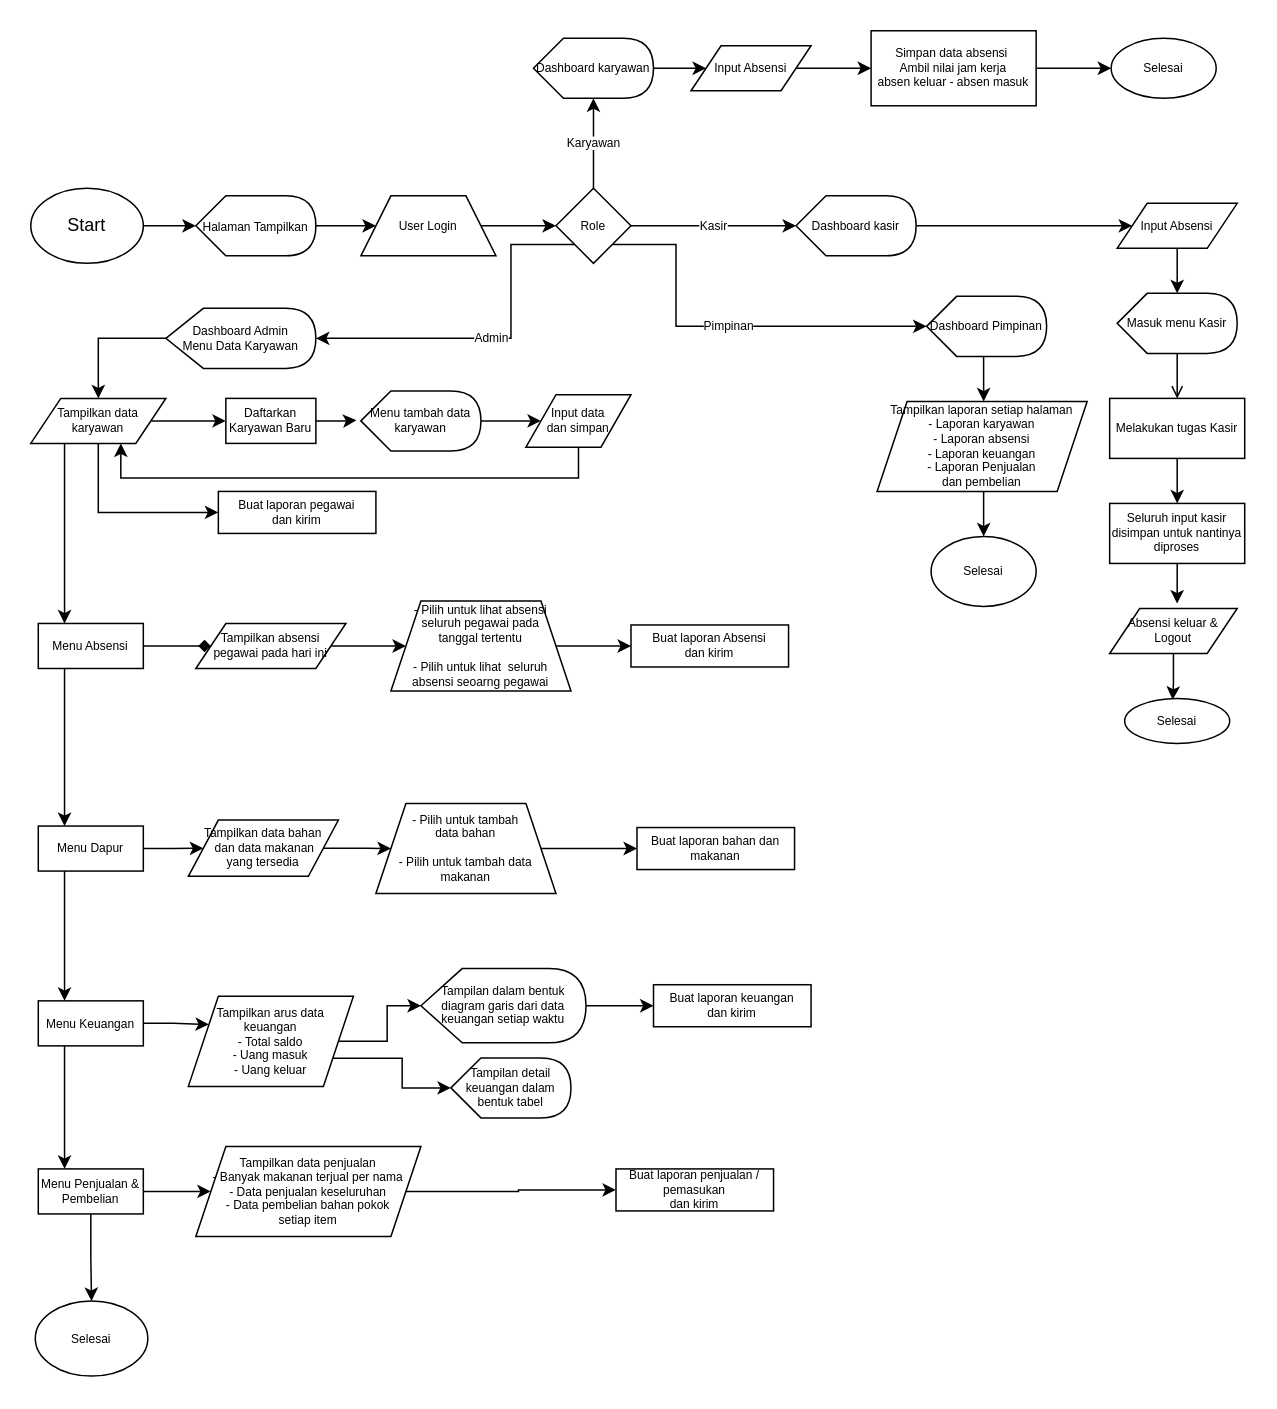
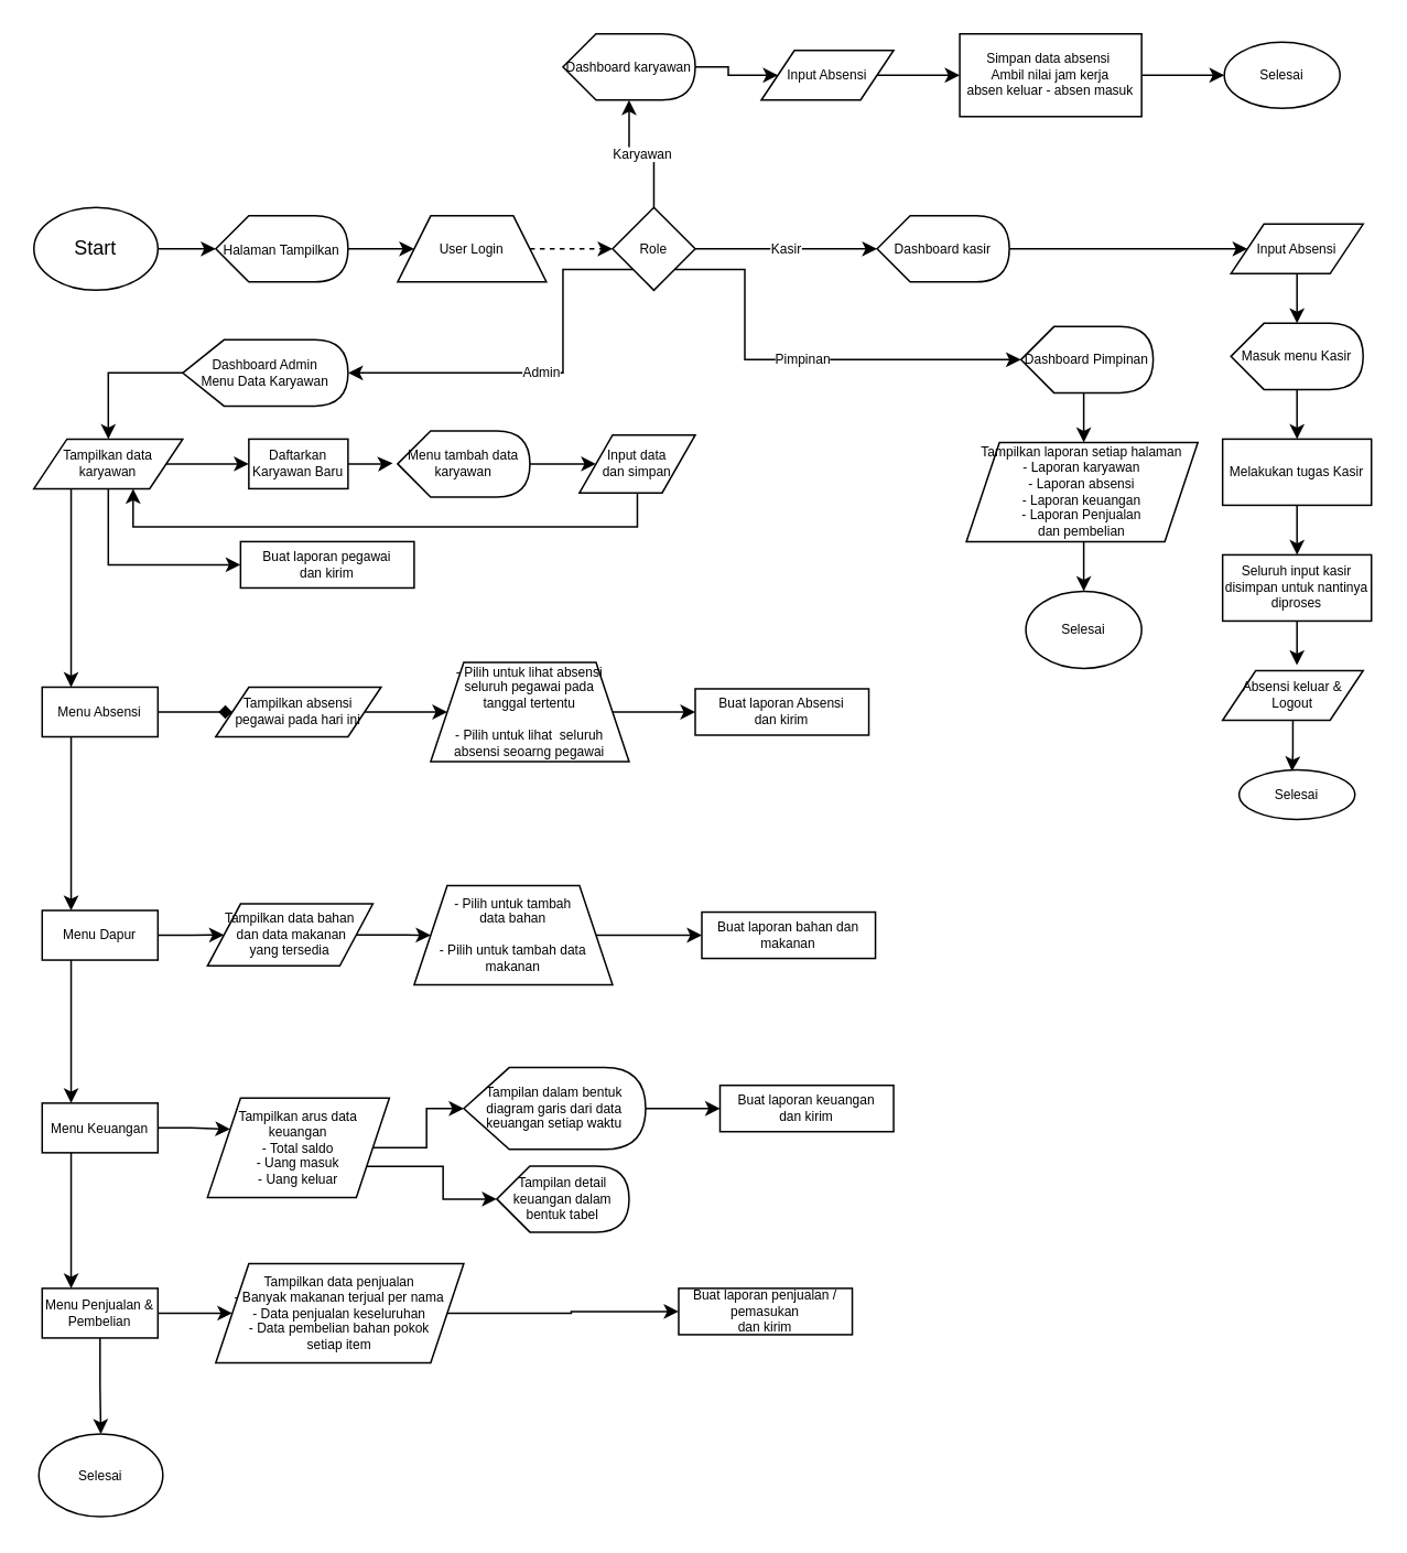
- <mxCell id="16" value="Dashboard karyawan" style="shape=display;whiteSpace=wrap;html=1;fontSize=8;" parent="1" vertex="1"><mxGeometry x="355" y="25" width="80" height="40" as="geometry" /></mxCell>
+ <mxCell id="16" value="Dashboard karyawan" style="shape=display;whiteSpace=wrap;html=1;fontSize=8;" parent="1" vertex="1"><mxGeometry x="340" y="20" width="80" height="40" as="geometry" /></mxCell>
- <mxCell id="6" style="edgeStyle=orthogonalEdgeStyle;rounded=0;orthogonalLoop=1;jettySize=auto;html=1;fontSize=8;" parent="1" source="7" target="12" edge="1"><mxGeometry relative="1" as="geometry" /></mxCell>
+ <mxCell id="6" style="edgeStyle=orthogonalEdgeStyle;rounded=0;orthogonalLoop=1;jettySize=auto;html=1;fontSize=8;dashed=1;" parent="1" source="7" target="12" edge="1"><mxGeometry relative="1" as="geometry" /></mxCell>
- <mxCell id="26" style="edgeStyle=orthogonalEdgeStyle;rounded=0;orthogonalLoop=1;jettySize=auto;html=1;entryX=0.5;entryY=0;entryDx=0;entryDy=0;fontSize=8;endFill=1;strokeColor=default;endArrow=open;" parent="1" source="27" target="29" edge="1"><mxGeometry relative="1" as="geometry" /></mxCell>
+ <mxCell id="26" style="edgeStyle=orthogonalEdgeStyle;rounded=0;orthogonalLoop=1;jettySize=auto;html=1;entryX=0.5;entryY=0;entryDx=0;entryDy=0;fontSize=8;endFill=1;strokeColor=default;" parent="1" source="27" target="29" edge="1"><mxGeometry relative="1" as="geometry" /></mxCell>
